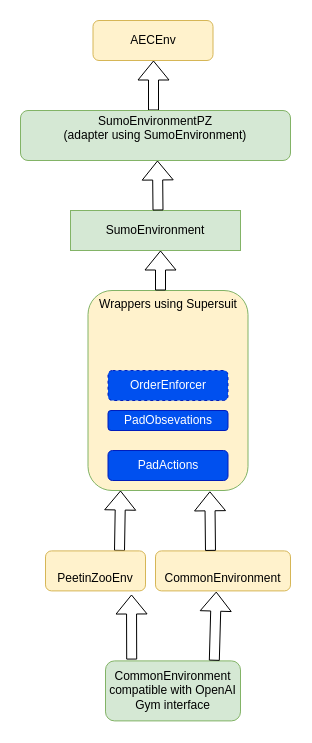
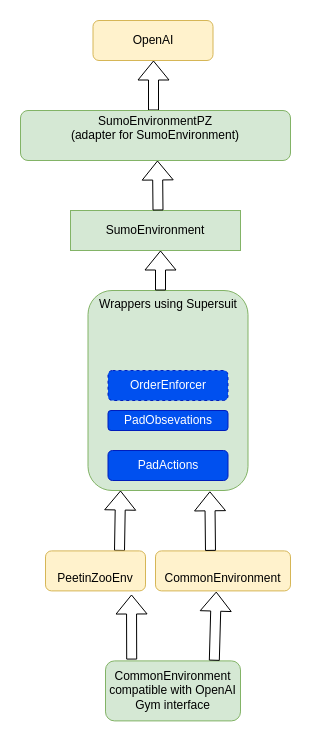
- <mxCell id="2" value="AECEnv" style="rounded=1;whiteSpace=wrap;html=1;fillColor=#fff2cc;strokeColor=#d6b656;" parent="1" vertex="1"><mxGeometry x="92.5" y="20" width="120" height="40" as="geometry" /></mxCell>
+ <mxCell id="2" value="OpenAI" style="rounded=1;whiteSpace=wrap;html=1;fillColor=#fff2cc;strokeColor=#d6b656;" parent="1" vertex="1"><mxGeometry x="92.5" y="20" width="120" height="40" as="geometry" /></mxCell>
- <mxCell id="4" value="SumoEnvironmentPZ&lt;br&gt;(adapter using SumoEnvironment)&lt;br&gt;&lt;br&gt;" style="rounded=1;whiteSpace=wrap;html=1;fillColor=#d5e8d4;strokeColor=#82b366;" parent="1" vertex="1"><mxGeometry x="20" y="110" width="270" height="50" as="geometry" /></mxCell>
+ <mxCell id="4" value="SumoEnvironmentPZ&lt;br&gt;(adapter for SumoEnvironment)&lt;br&gt;&lt;br&gt;" style="rounded=1;whiteSpace=wrap;html=1;fillColor=#d5e8d4;strokeColor=#82b366;" parent="1" vertex="1"><mxGeometry x="20" y="110" width="270" height="50" as="geometry" /></mxCell>
- <mxCell id="6" value="Wrappers using Supersuit&lt;br&gt;&lt;br&gt;&lt;br&gt;&lt;br&gt;&lt;br&gt;&lt;br&gt;" style="rounded=1;whiteSpace=wrap;html=1;verticalAlign=top;fillColor=#fff2cc;strokeColor=#82b366;" parent="1" vertex="1"><mxGeometry x="87.5" y="290" width="160" height="200" as="geometry" /></mxCell>
+ <mxCell id="6" value="Wrappers using Supersuit&lt;br&gt;&lt;br&gt;&lt;br&gt;&lt;br&gt;&lt;br&gt;&lt;br&gt;" style="rounded=1;whiteSpace=wrap;html=1;verticalAlign=top;fillColor=#d5e8d4;strokeColor=#82b366;" parent="1" vertex="1"><mxGeometry x="87.5" y="290" width="160" height="200" as="geometry" /></mxCell>
